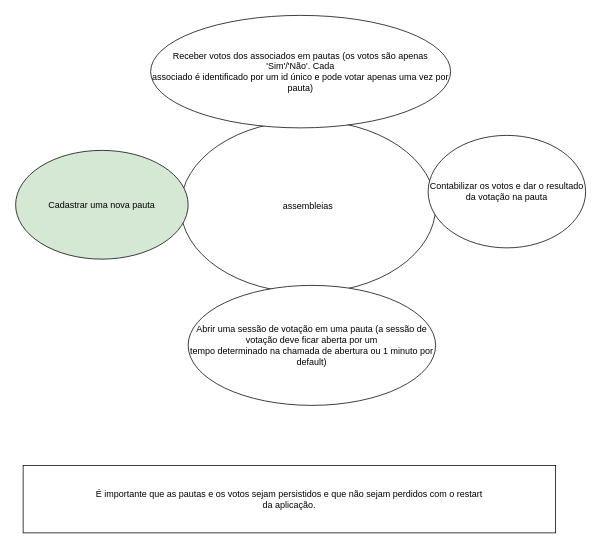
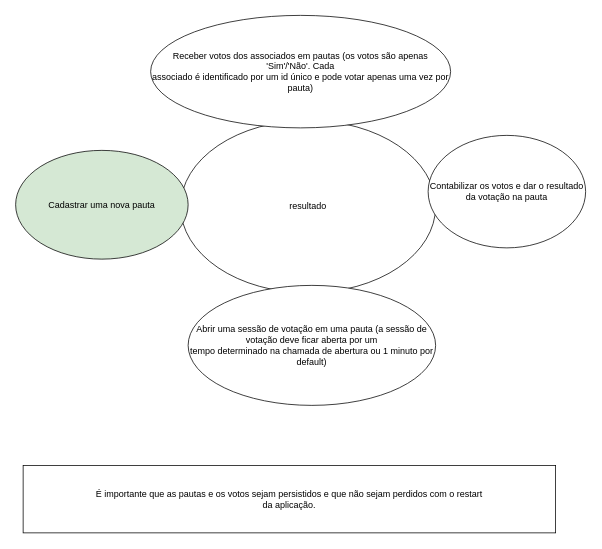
- <mxCell id="2" value="assembleias" style="ellipse;whiteSpace=wrap;html=1;" vertex="1" parent="1"><mxGeometry x="240" y="160" width="340" height="230" as="geometry" /></mxCell>
+ <mxCell id="2" value="resultado" style="ellipse;whiteSpace=wrap;html=1;" vertex="1" parent="1"><mxGeometry x="240" y="160" width="340" height="230" as="geometry" /></mxCell>
